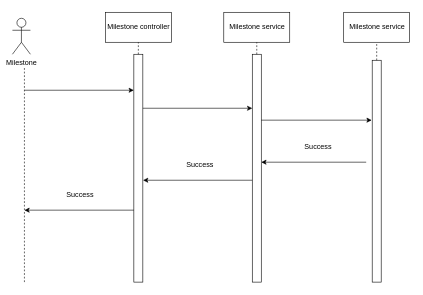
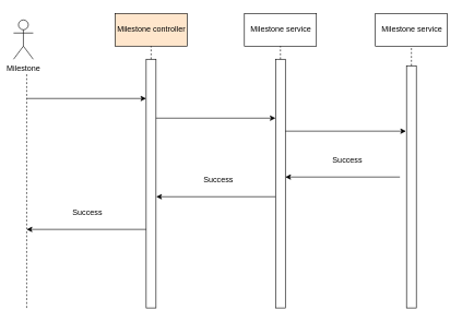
- <mxCell id="16" value="&lt;span style=&quot;&quot;&gt;Milestone controller&lt;/span&gt;" style="html=1;" vertex="1" parent="1"><mxGeometry x="175" y="20" width="110" height="50" as="geometry" /></mxCell>
+ <mxCell id="16" value="&lt;span style=&quot;&quot;&gt;Milestone controller&lt;/span&gt;" style="html=1;fillColor=#ffe6cc;" vertex="1" parent="1"><mxGeometry x="175" y="20" width="110" height="50" as="geometry" /></mxCell>
